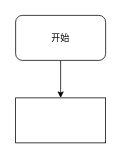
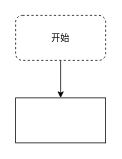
- <mxCell id="4" value="开始" style="rounded=1;whiteSpace=wrap;html=1;" vertex="1" parent="1"><mxGeometry x="20" y="20" width="120" height="60" as="geometry" /></mxCell>
+ <mxCell id="4" value="开始" style="rounded=1;whiteSpace=wrap;html=1;dashed=1;" vertex="1" parent="1"><mxGeometry x="20" y="20" width="120" height="60" as="geometry" /></mxCell>
